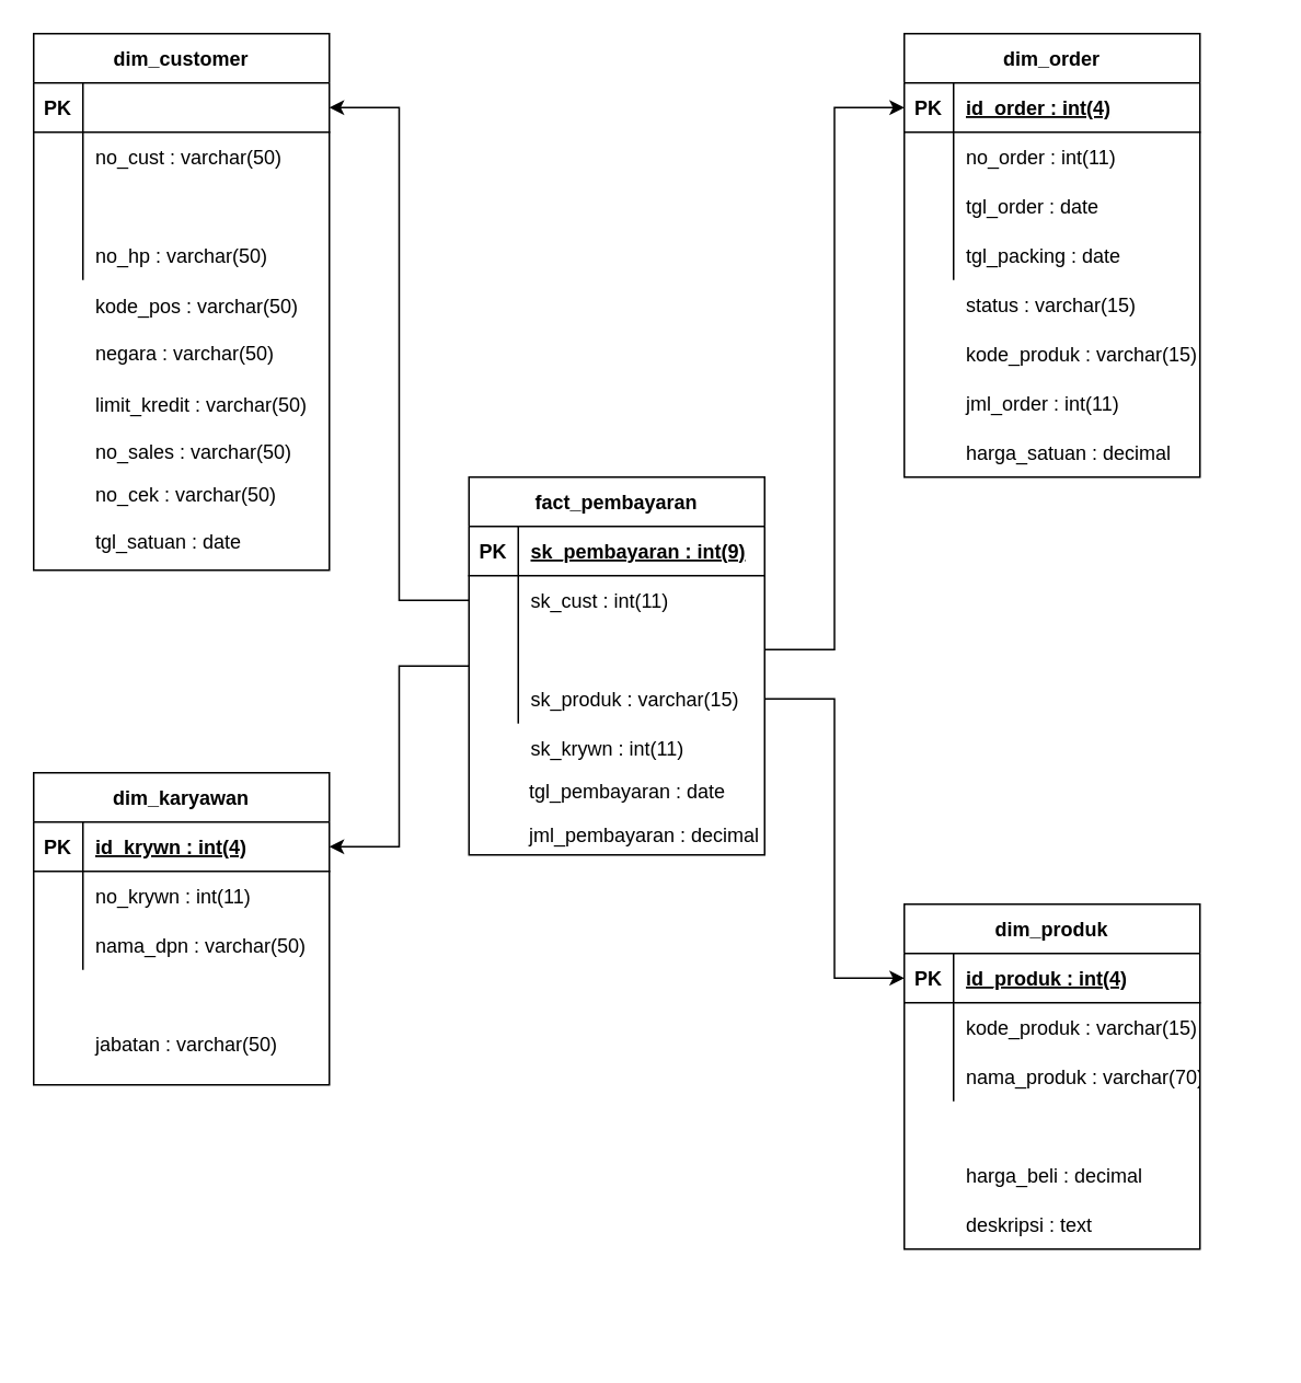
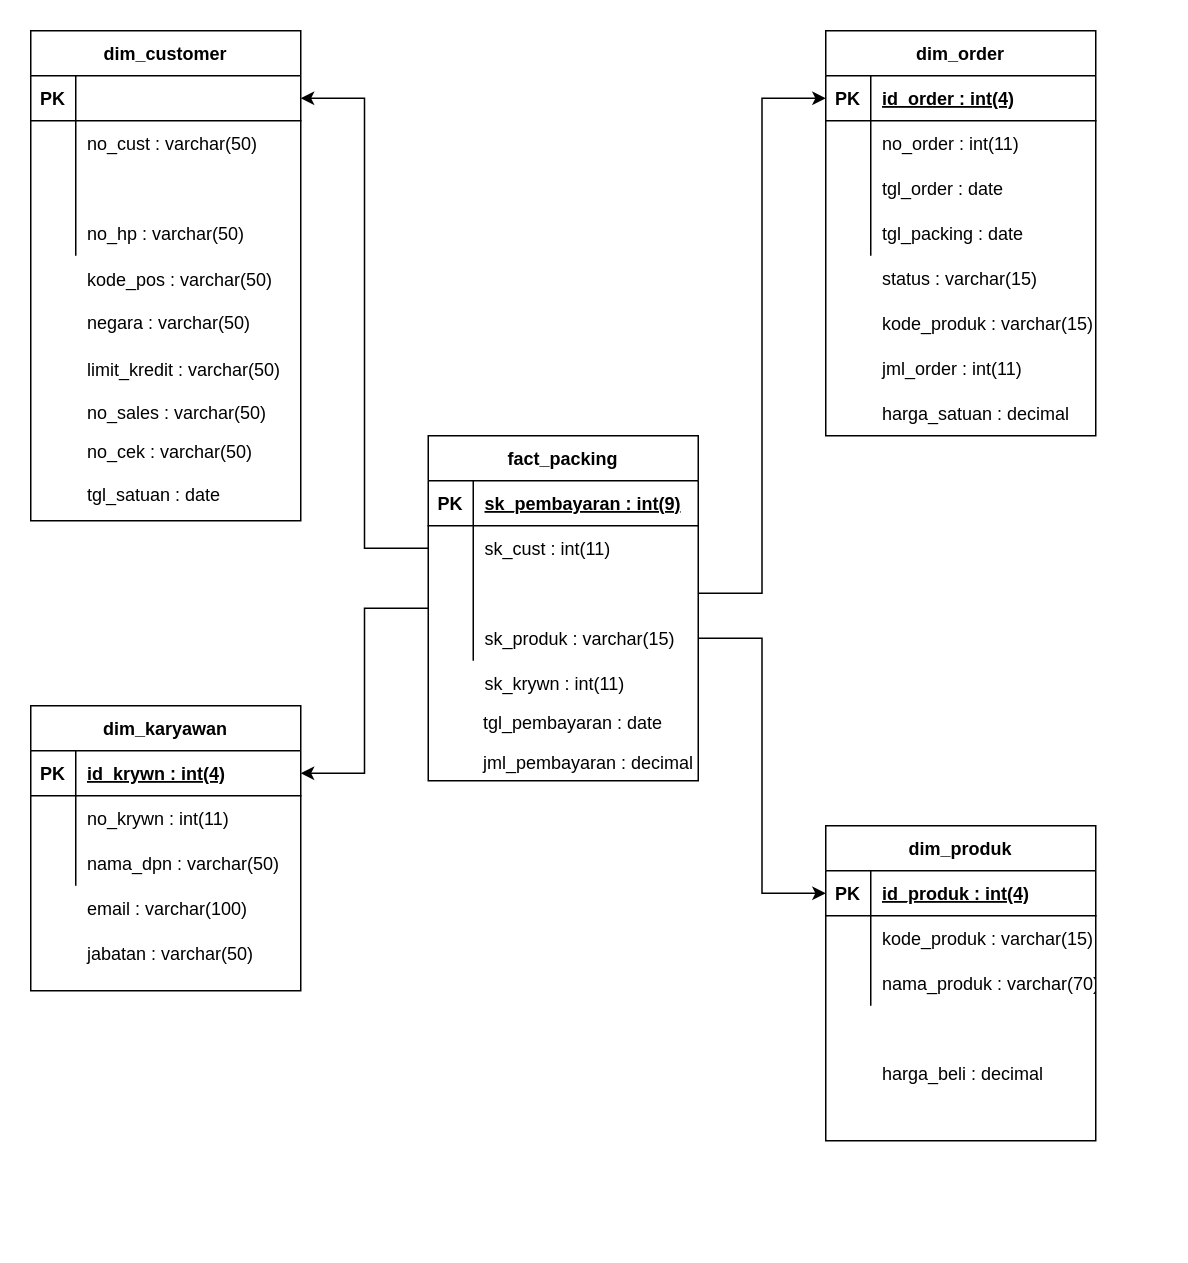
- <mxCell id="84" value="fact_pembayaran" style="shape=table;startSize=30;container=1;collapsible=1;childLayout=tableLayout;fixedRows=1;rowLines=0;fontStyle=1;align=center;resizeLast=1;" parent="83" vertex="1"><mxGeometry width="180" height="230" as="geometry" /></mxCell>
+ <mxCell id="84" value="fact_packing" style="shape=table;startSize=30;container=1;collapsible=1;childLayout=tableLayout;fixedRows=1;rowLines=0;fontStyle=1;align=center;resizeLast=1;" parent="83" vertex="1"><mxGeometry width="180" height="230" as="geometry" /></mxCell>
+ <mxCell id="33" value="email : varchar(100)" style="shape=partialRectangle;connectable=0;fillColor=none;top=0;left=0;bottom=0;right=0;align=left;spacingLeft=6;overflow=hidden;" parent="31" vertex="1"><mxGeometry x="30" width="150" height="30" as="geometry"><mxRectangle width="150" height="30" as="alternateBounds" /></mxGeometry></mxCell>
- <mxCell id="82" value="deskripsi : text" style="shape=partialRectangle;connectable=0;fillColor=none;top=0;left=0;bottom=0;right=0;align=left;spacingLeft=6;overflow=hidden;" parent="80" vertex="1"><mxGeometry x="30" width="150" height="30" as="geometry"><mxRectangle width="150" height="30" as="alternateBounds" /></mxGeometry></mxCell>
